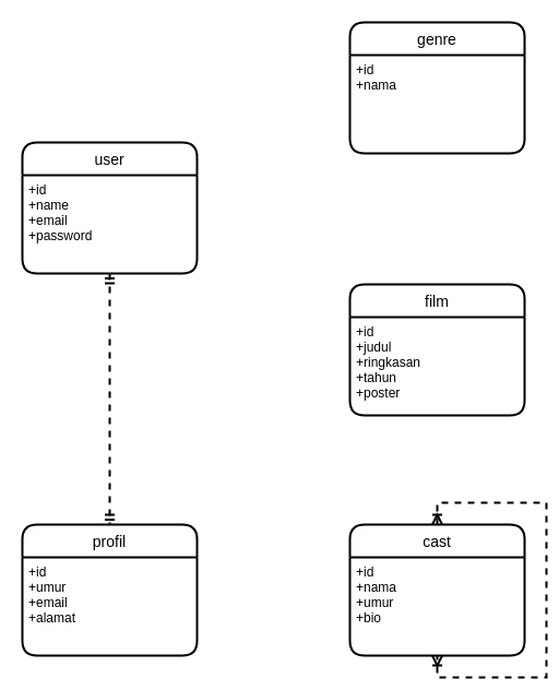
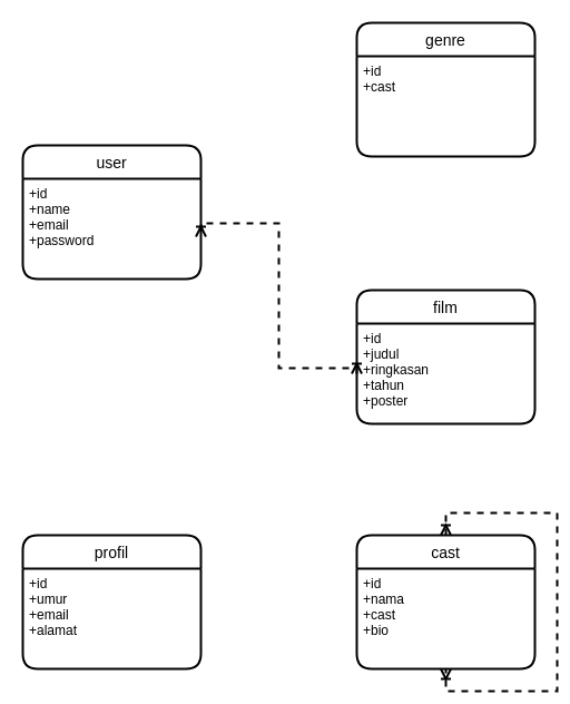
- <mxCell id="12" value="+id&#10;+nama" style="align=left;strokeColor=none;fillColor=none;spacingLeft=4;fontSize=12;verticalAlign=top;resizable=0;rotatable=0;part=1;" vertex="1" parent="11"><mxGeometry y="30" width="160" height="90" as="geometry" /></mxCell>
+ <mxCell id="12" value="+id&#10;+cast" style="align=left;strokeColor=none;fillColor=none;spacingLeft=4;fontSize=12;verticalAlign=top;resizable=0;rotatable=0;part=1;" vertex="1" parent="11"><mxGeometry y="30" width="160" height="90" as="geometry" /></mxCell>
+ <mxCell id="13" style="edgeStyle=orthogonalEdgeStyle;rounded=0;orthogonalLoop=1;jettySize=auto;html=1;exitX=0;exitY=0.5;exitDx=0;exitDy=0;entryX=1;entryY=0.578;entryDx=0;entryDy=0;entryPerimeter=0;startArrow=ERoneToMany;startFill=0;endArrow=ERoneToMany;endFill=0;strokeWidth=2;dashed=1;" edge="1" parent="1" source="10" target="5"><mxGeometry relative="1" as="geometry"><Array as="points"><mxPoint x="320" y="330" /><mxPoint x="250" y="330" /><mxPoint x="250" y="200" /><mxPoint x="180" y="200" /></Array></mxGeometry></mxCell>
- <mxCell id="14" style="edgeStyle=orthogonalEdgeStyle;rounded=0;orthogonalLoop=1;jettySize=auto;html=1;exitX=0.5;exitY=1;exitDx=0;exitDy=0;entryX=0.5;entryY=0;entryDx=0;entryDy=0;dashed=1;endArrow=ERmandOne;endFill=0;startArrow=ERmandOne;startFill=0;strokeWidth=2;" edge="1" parent="1" source="5" target="2"><mxGeometry relative="1" as="geometry" /></mxCell>
- <mxCell id="8" value="+id&#10;+nama&#10;+umur&#10;+bio&#10;&#10;" style="align=left;strokeColor=none;fillColor=none;spacingLeft=4;fontSize=12;verticalAlign=top;resizable=0;rotatable=0;part=1;" vertex="1" parent="7"><mxGeometry y="30" width="160" height="90" as="geometry" /></mxCell>
+ <mxCell id="8" value="+id&#10;+nama&#10;+cast&#10;+bio&#10;&#10;" style="align=left;strokeColor=none;fillColor=none;spacingLeft=4;fontSize=12;verticalAlign=top;resizable=0;rotatable=0;part=1;" vertex="1" parent="7"><mxGeometry y="30" width="160" height="90" as="geometry" /></mxCell>
